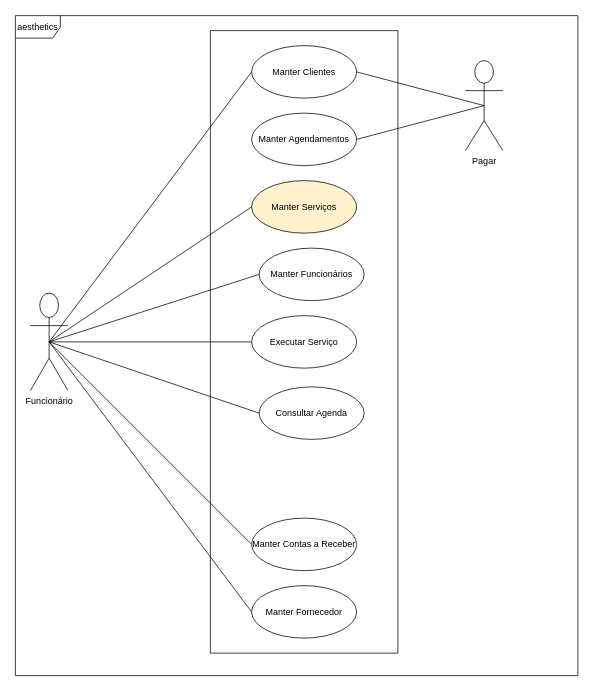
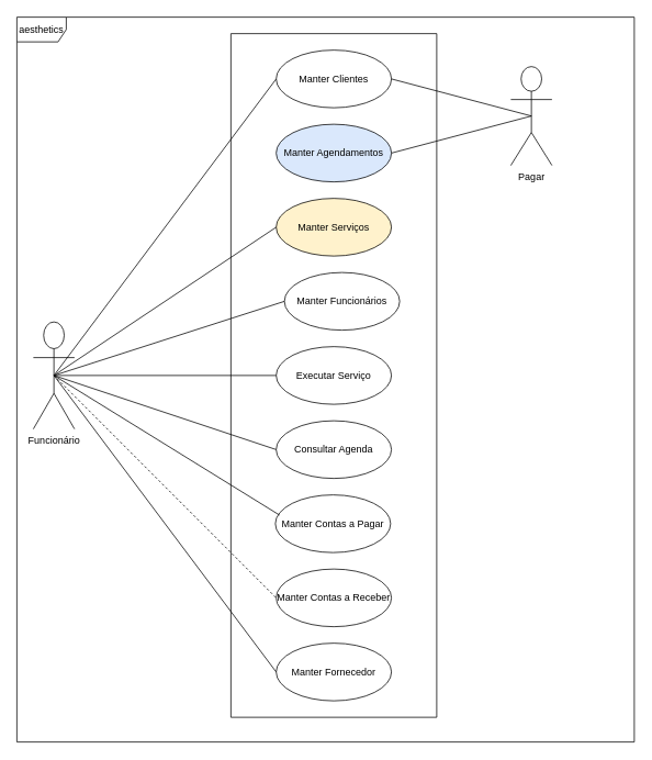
- <mxCell id="11" value="Manter Agendamentos" style="ellipse;whiteSpace=wrap;html=1;" vertex="1" parent="5"><mxGeometry x="55" y="110" width="140" height="70" as="geometry" /></mxCell>
+ <mxCell id="11" value="Manter Agendamentos" style="ellipse;whiteSpace=wrap;html=1;fillColor=#dae8fc;" vertex="1" parent="5"><mxGeometry x="55" y="110" width="140" height="70" as="geometry" /></mxCell>
+ <mxCell id="20" value="" style="endArrow=none;html=1;rounded=0;entryX=0.035;entryY=0.349;entryDx=0;entryDy=0;entryPerimeter=0;exitX=0.5;exitY=0.5;exitDx=0;exitDy=0;exitPerimeter=0;" edge="1" parent="1" source="3" target="6"><mxGeometry width="50" height="50" relative="1" as="geometry"><mxPoint x="120" y="420" as="sourcePoint" /><mxPoint x="320" y="490" as="targetPoint" /></mxGeometry></mxCell>
- <mxCell id="7" value="Consultar Agenda" style="ellipse;whiteSpace=wrap;html=1;" vertex="1" parent="5"><mxGeometry x="65" y="475" width="140" height="70" as="geometry" /></mxCell>
+ <mxCell id="7" value="Consultar Agenda" style="ellipse;whiteSpace=wrap;html=1;" vertex="1" parent="5"><mxGeometry x="55" y="470" width="140" height="70" as="geometry" /></mxCell>
- <mxCell id="21" value="" style="endArrow=none;html=1;rounded=0;exitX=0.5;exitY=0.5;exitDx=0;exitDy=0;exitPerimeter=0;entryX=0;entryY=0.5;entryDx=0;entryDy=0;" edge="1" parent="1" source="3" target="13"><mxGeometry width="50" height="50" relative="1" as="geometry"><mxPoint x="270" y="540" as="sourcePoint" /><mxPoint x="320" y="490" as="targetPoint" /></mxGeometry></mxCell>
+ <mxCell id="21" value="" style="endArrow=none;html=1;rounded=0;exitX=0.5;exitY=0.5;exitDx=0;exitDy=0;exitPerimeter=0;entryX=0;entryY=0.5;entryDx=0;entryDy=0;dashed=1;" edge="1" parent="1" source="3" target="13"><mxGeometry width="50" height="50" relative="1" as="geometry"><mxPoint x="270" y="540" as="sourcePoint" /><mxPoint x="320" y="490" as="targetPoint" /></mxGeometry></mxCell>
+ <mxCell id="6" value="Manter Contas a Pagar" style="ellipse;whiteSpace=wrap;html=1;" vertex="1" parent="5"><mxGeometry x="54" y="560" width="140" height="70" as="geometry" /></mxCell>
